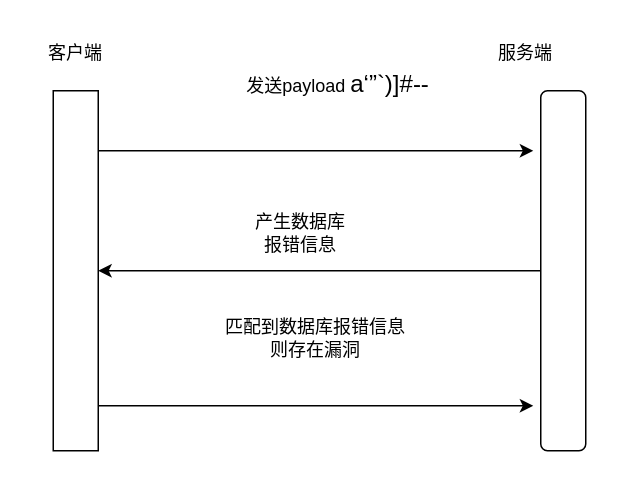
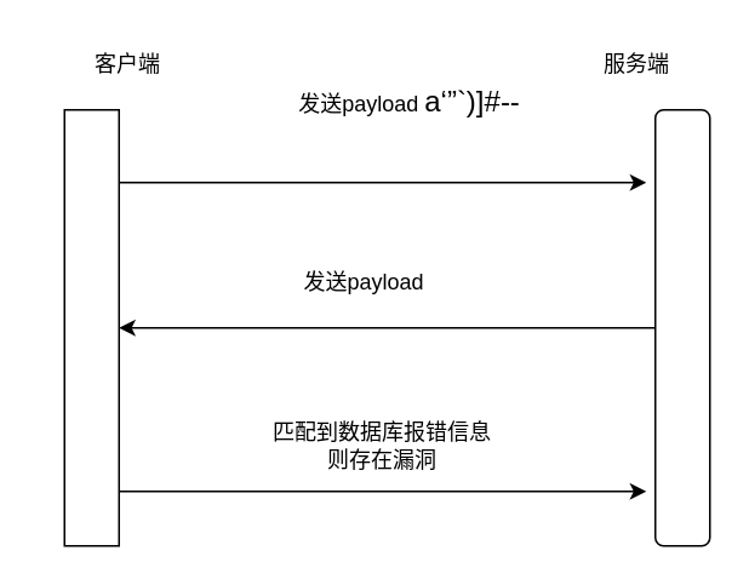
- <mxCell id="4" value="客户端" style="text;html=1;align=center;verticalAlign=middle;whiteSpace=wrap;rounded=0;" vertex="1" parent="1"><mxGeometry x="20" y="20" width="60" height="30" as="geometry" /></mxCell>
+ <mxCell id="4" value="客户端" style="text;html=1;align=center;verticalAlign=middle;whiteSpace=wrap;rounded=0;" vertex="1" parent="1"><mxGeometry x="40" y="20" width="60" height="30" as="geometry" /></mxCell>
- <mxCell id="6" value="产生数据库报错信息" style="text;html=1;align=center;verticalAlign=middle;whiteSpace=wrap;rounded=0;" vertex="1" parent="1"><mxGeometry x="165" y="140" width="70" height="30" as="geometry" /></mxCell>
+ <mxCell id="6" value="发送payload" style="text;html=1;align=center;verticalAlign=middle;whiteSpace=wrap;rounded=0;" vertex="1" parent="1"><mxGeometry x="165" y="140" width="70" height="30" as="geometry" /></mxCell>
- <mxCell id="7" value="匹配到数据库报错信息则存在漏洞" style="text;html=1;align=center;verticalAlign=middle;whiteSpace=wrap;rounded=0;" vertex="1" parent="1"><mxGeometry x="145" y="210" width="130" height="30" as="geometry" /></mxCell>
+ <mxCell id="7" value="匹配到数据库报错信息则存在漏洞" style="text;html=1;align=center;verticalAlign=middle;whiteSpace=wrap;rounded=0;" vertex="1" parent="1"><mxGeometry x="145" y="230" width="130" height="30" as="geometry" /></mxCell>
